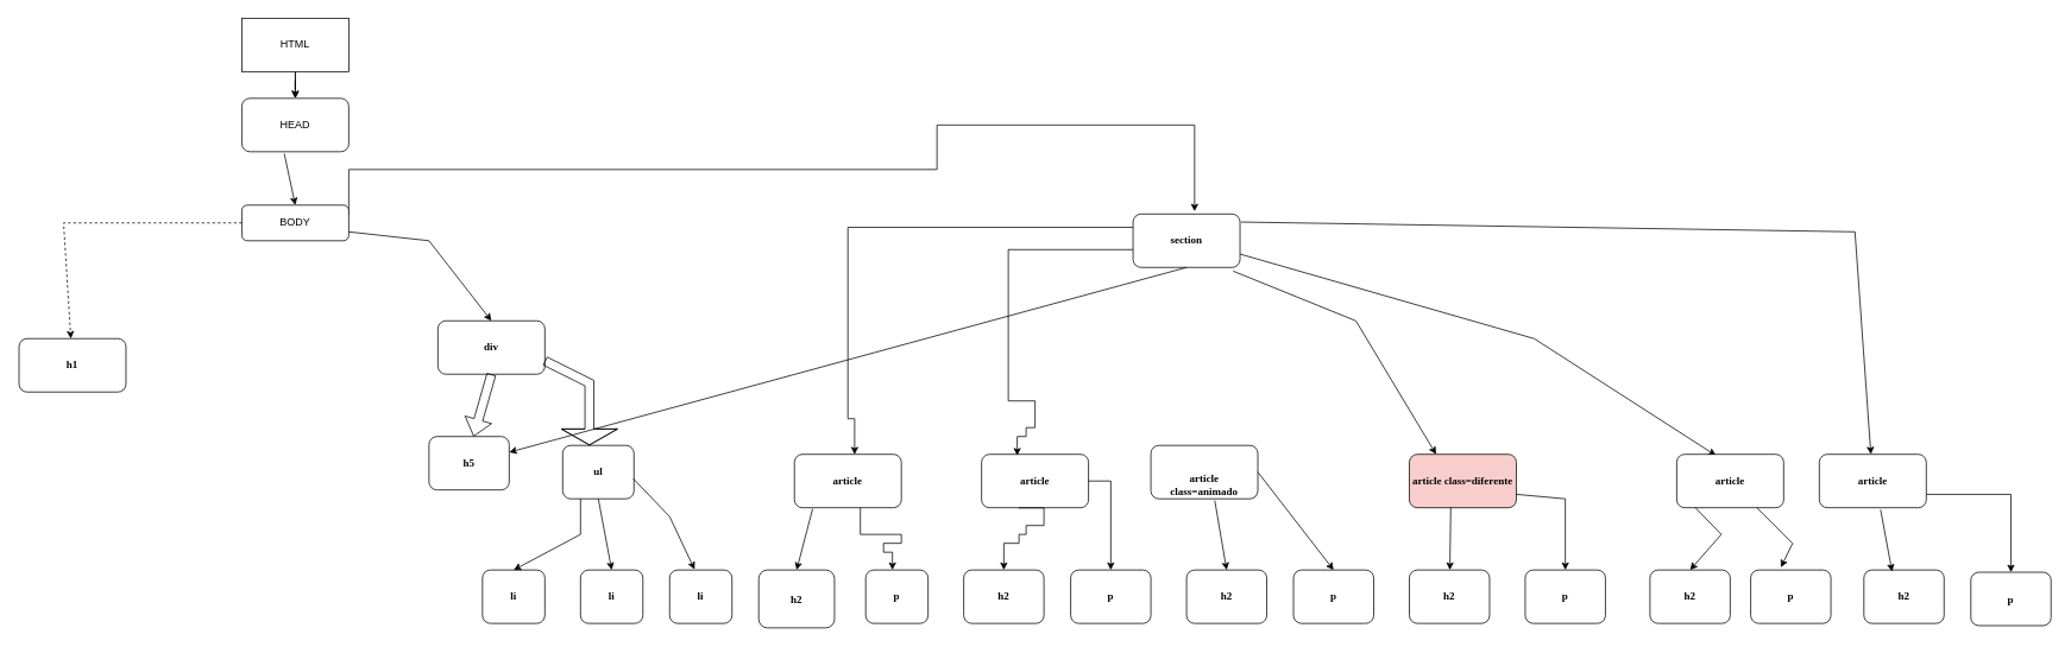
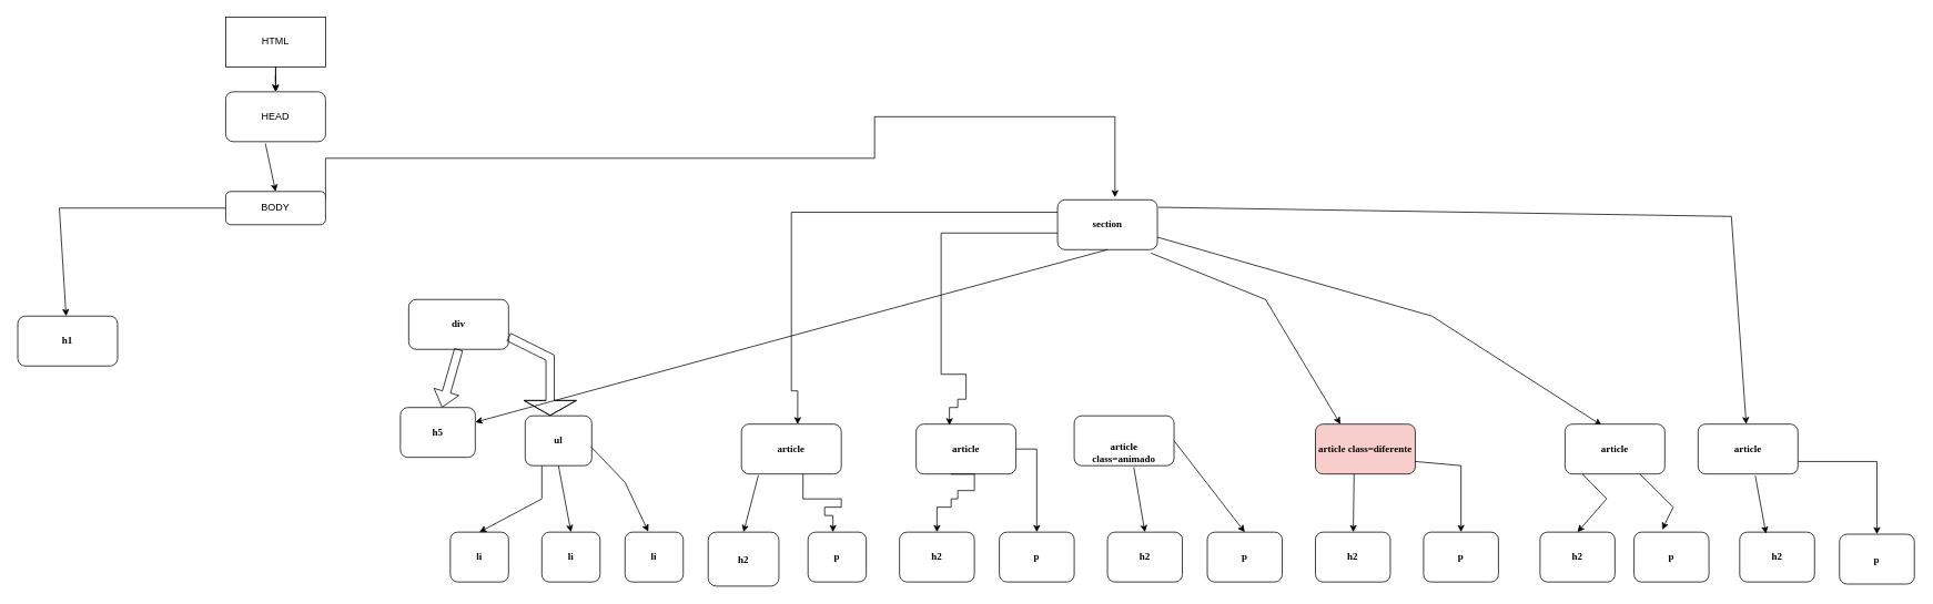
- <mxCell id="23" value="" style="endArrow=classic;html=1;rounded=0;fontFamily=Comic Sans MS;exitX=0;exitY=0.5;exitDx=0;exitDy=0;dashed=1;" edge="1" parent="1" source="3" target="11"><mxGeometry width="50" height="50" relative="1" as="geometry"><mxPoint x="110" y="250" as="sourcePoint" /><mxPoint x="680" y="380" as="targetPoint" /><Array as="points"><mxPoint x="70" y="250" /></Array></mxGeometry></mxCell>
+ <mxCell id="23" value="" style="endArrow=classic;html=1;rounded=0;fontFamily=Comic Sans MS;exitX=0;exitY=0.5;exitDx=0;exitDy=0;" edge="1" parent="1" source="3" target="11"><mxGeometry width="50" height="50" relative="1" as="geometry"><mxPoint x="110" y="250" as="sourcePoint" /><mxPoint x="680" y="380" as="targetPoint" /><Array as="points"><mxPoint x="70" y="250" /></Array></mxGeometry></mxCell>
- <mxCell id="22" value="" style="endArrow=classic;html=1;rounded=0;fontFamily=Comic Sans MS;entryX=0.5;entryY=0;entryDx=0;entryDy=0;exitX=1;exitY=0.75;exitDx=0;exitDy=0;" edge="1" parent="1" source="3" target="10"><mxGeometry width="50" height="50" relative="1" as="geometry"><mxPoint x="410" y="300" as="sourcePoint" /><mxPoint x="740" y="280" as="targetPoint" /><Array as="points"><mxPoint x="480" y="270" /></Array></mxGeometry></mxCell>
